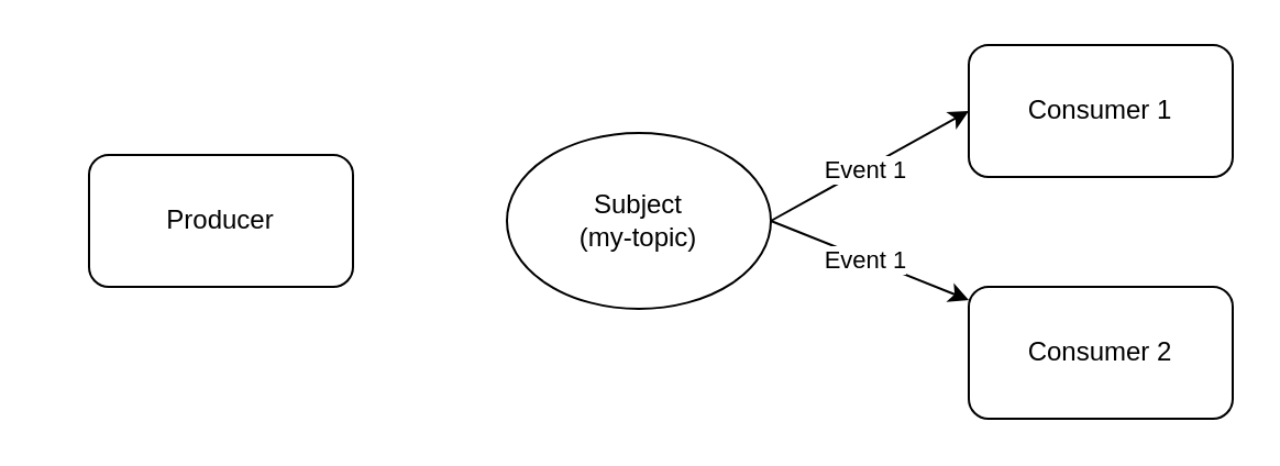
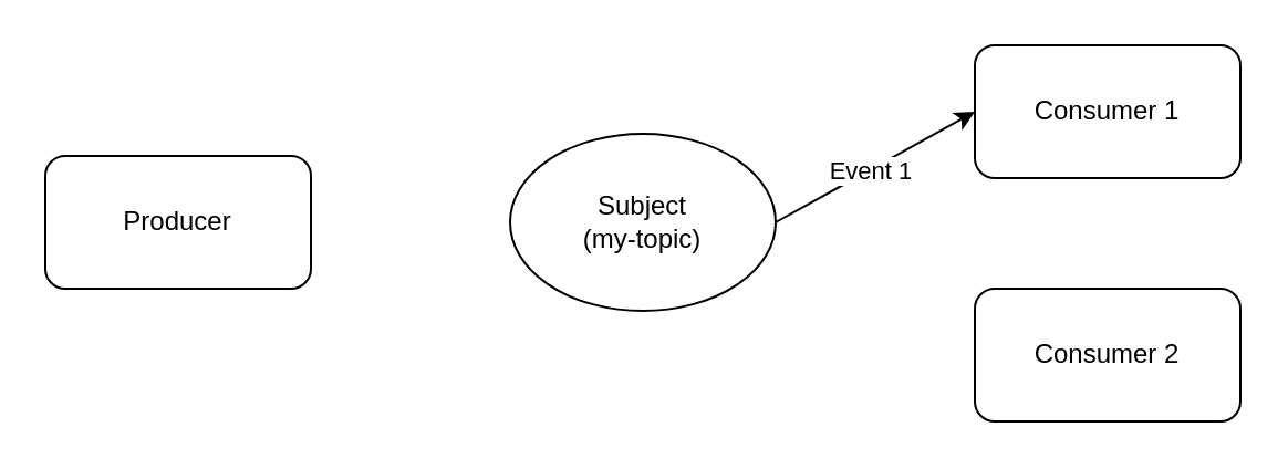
- <mxCell id="3" value="Producer" style="rounded=1;whiteSpace=wrap;html=1;" vertex="1" parent="1"><mxGeometry x="40" y="70" width="120" height="60" as="geometry" /></mxCell>
+ <mxCell id="3" value="Producer" style="rounded=1;whiteSpace=wrap;html=1;" vertex="1" parent="1"><mxGeometry x="20" y="70" width="120" height="60" as="geometry" /></mxCell>
- <mxCell id="8" value="" style="endArrow=classic;html=1;rounded=0;exitX=1;exitY=0.5;exitDx=0;exitDy=0;" edge="1" parent="1" source="2" target="5"><mxGeometry width="50" height="50" relative="1" as="geometry"><mxPoint x="160" y="120" as="sourcePoint" /><mxPoint x="250" y="120" as="targetPoint" /></mxGeometry></mxCell>
- <mxCell id="9" value="Event 1" style="edgeLabel;html=1;align=center;verticalAlign=middle;resizable=0;points=[];" vertex="1" connectable="0" parent="8"><mxGeometry x="-0.044" relative="1" as="geometry"><mxPoint as="offset" /></mxGeometry></mxCell>
